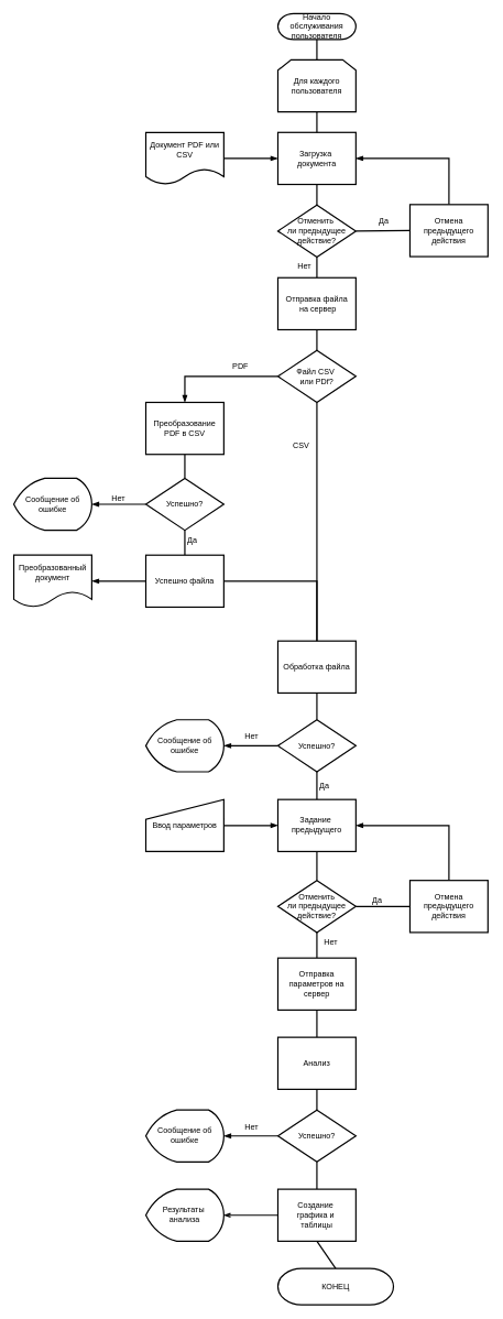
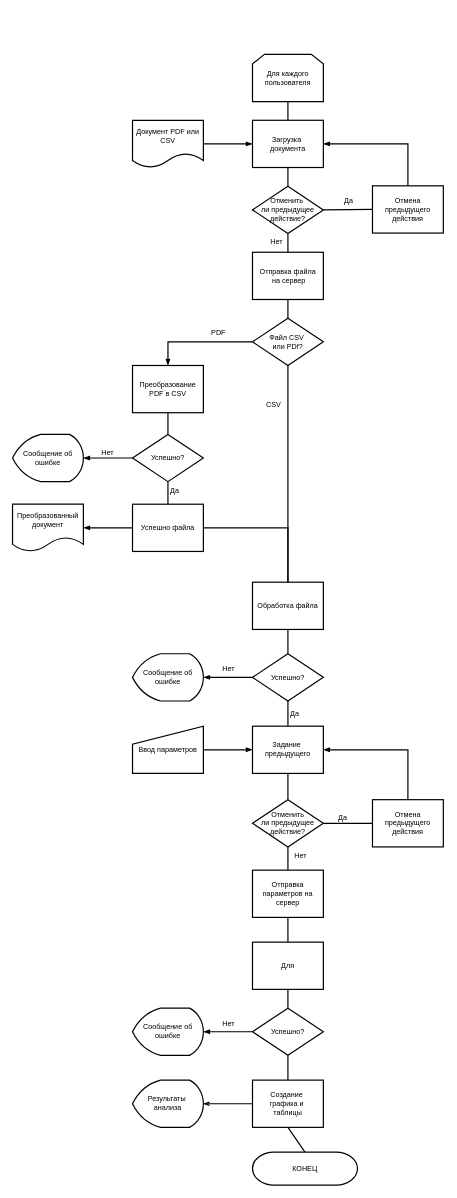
- <mxCell id="3" value="Начало обслуживания пользователя" style="strokeWidth=2;html=1;shape=stencil(xVXBboMwDP0ajkxAtK49Tqw79rJJO7vUpVFDgpysdH+/0IBaoDCayyQO+Bne83NsJWCpPkCJQRJJKDBgb0GSfCIVXIJRZAObOTh4EbmwcuFq6ULQJWbGYScgDluBLqMNqSNWfGcaBi4PSNzUWbYOolf7Tf2wNFNSWhKupO5kbvKWDLi0/0ZnRxY9PTuZnyZ2UWkVCjRIHfRqbuOAIHn3VornKX14KHUdtbp/KX09rhT7Ka19uhf3xeKZHdx4GLsjt1zNPDAvuZb9cXdezRzIzXY3IsdSi4wtIEu3kB1zUt9yd7fIEurlHiTadKFOeK2+P99T/lsGweUNw8vycQagzL5QrwZqKFgTn0M4cx2SMlC3ocMvgHIMLU+4F5B3UrpCLG/g5uzvl7vwcNzr2TyKf7Tsc8aZUBonNsHigzm7oCPDydK9IpyY2j0Xwt1OYwsxILig7q68AL8=);whiteSpace=wrap;aspect=fixed;" parent="1" vertex="1"><mxGeometry x="420" width="118.11" height="39.37" as="geometry" y="20" /></mxCell>
- <mxCell id="2" style="edgeStyle=orthogonalEdgeStyle;html=1;exitX=0.5;exitY=1;exitDx=0;exitDy=0;entryX=0.5;entryY=0;entryDx=0;entryDy=0;exitPerimeter=0;endArrow=none;endFill=0;strokeWidth=2;" parent="1" source="3" target="15" edge="1"><mxGeometry relative="1" as="geometry"><mxPoint x="489.888" y="1.89" as="targetPoint" /></mxGeometry></mxCell>
- <mxCell id="65" value="Анализ" style="rounded=0;whiteSpace=wrap;html=1;aspect=fixed;strokeWidth=2;" parent="1" vertex="1"><mxGeometry x="420" y="1570" width="118.11" height="78.74" as="geometry" /></mxCell>
+ <mxCell id="65" value="Для" style="rounded=0;whiteSpace=wrap;html=1;aspect=fixed;strokeWidth=2;" parent="1" vertex="1"><mxGeometry x="420" y="1570" width="118.11" height="78.74" as="geometry" /></mxCell>
